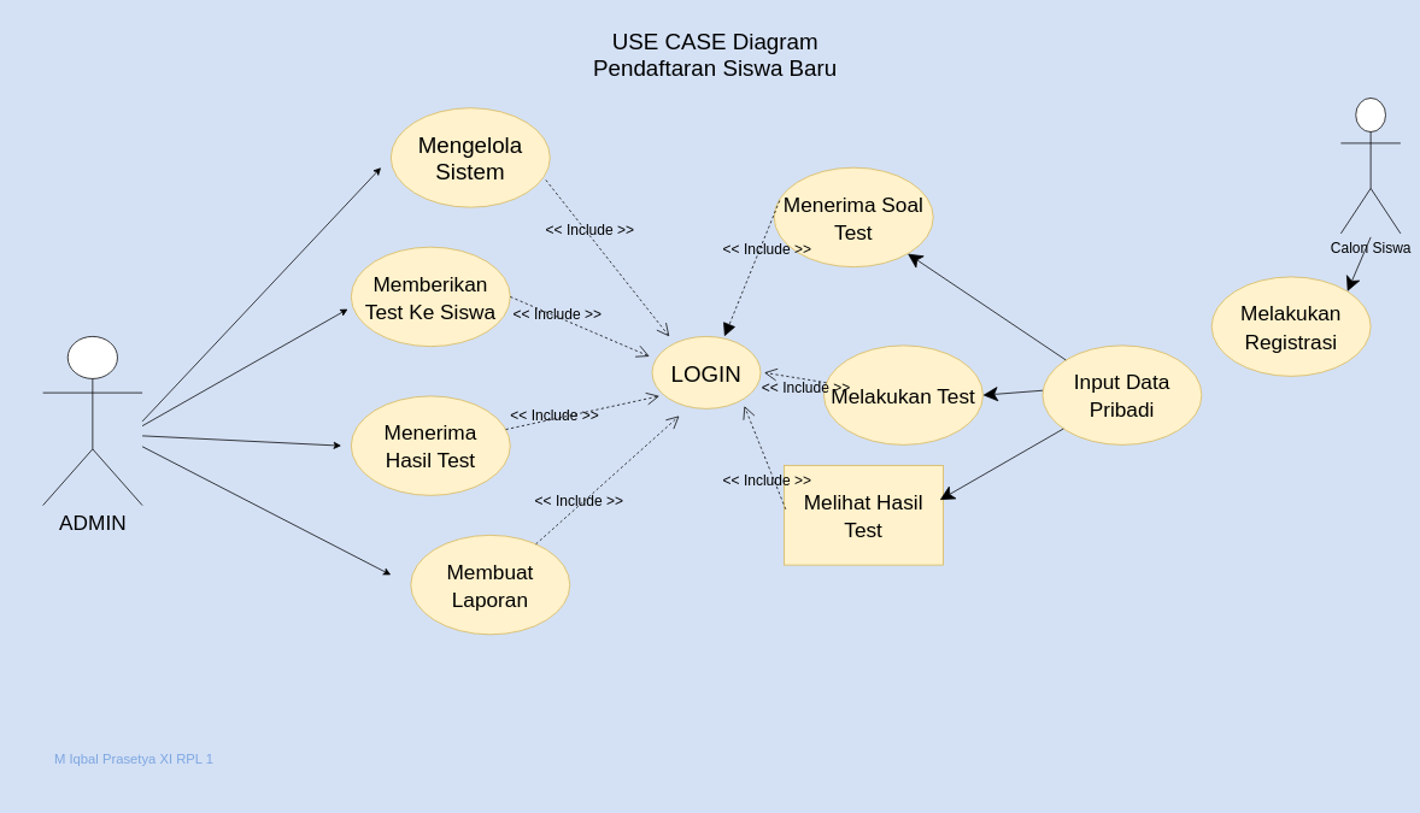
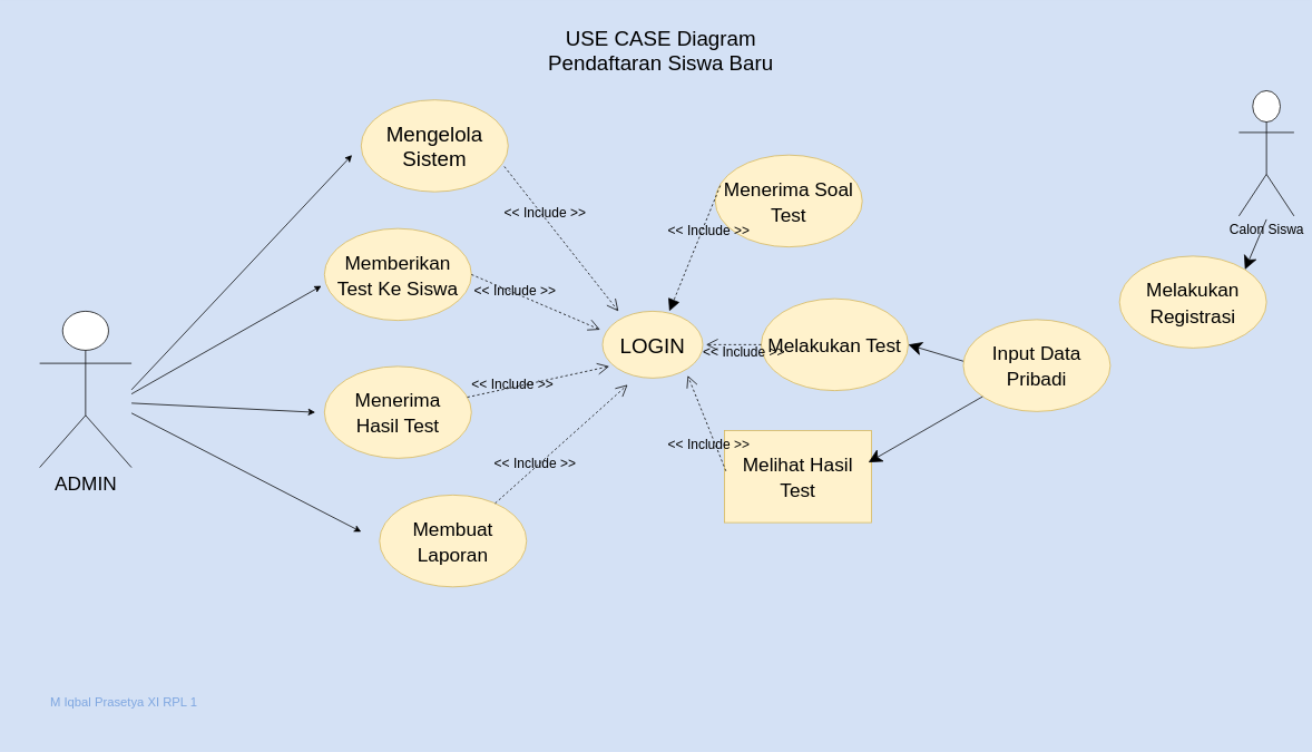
- <mxCell id="28" value="" style="endArrow=classic;html=1;rounded=0;labelBackgroundColor=none;fontFamily=Helvetica;fontSize=16;startSize=14;endSize=14;strokeColor=default;exitX=0;exitY=0;exitDx=0;exitDy=0;" edge="1" parent="1" source="8" target="10"><mxGeometry width="50" height="50" relative="1" as="geometry"><mxPoint x="1175" y="391.79" as="sourcePoint" /><mxPoint x="1109" y="372" as="targetPoint" /><Array as="points" /></mxGeometry></mxCell>
- <mxCell id="9" value="&lt;span style=&quot;font-size: 23px&quot;&gt;Melakukan Test&lt;/span&gt;" style="ellipse;whiteSpace=wrap;html=1;fontFamily=Helvetica;fontSize=25;fillColor=#fff2cc;strokeColor=#d6b656;" vertex="1" parent="1"><mxGeometry x="911" y="382" width="176" height="110" as="geometry" /></mxCell>
+ <mxCell id="9" value="&lt;span style=&quot;font-size: 23px&quot;&gt;Melakukan Test&lt;/span&gt;" style="ellipse;whiteSpace=wrap;html=1;fontFamily=Helvetica;fontSize=25;fillColor=#fff2cc;strokeColor=#d6b656;" vertex="1" parent="1"><mxGeometry x="911" y="357" width="176" height="110" as="geometry" /></mxCell>
